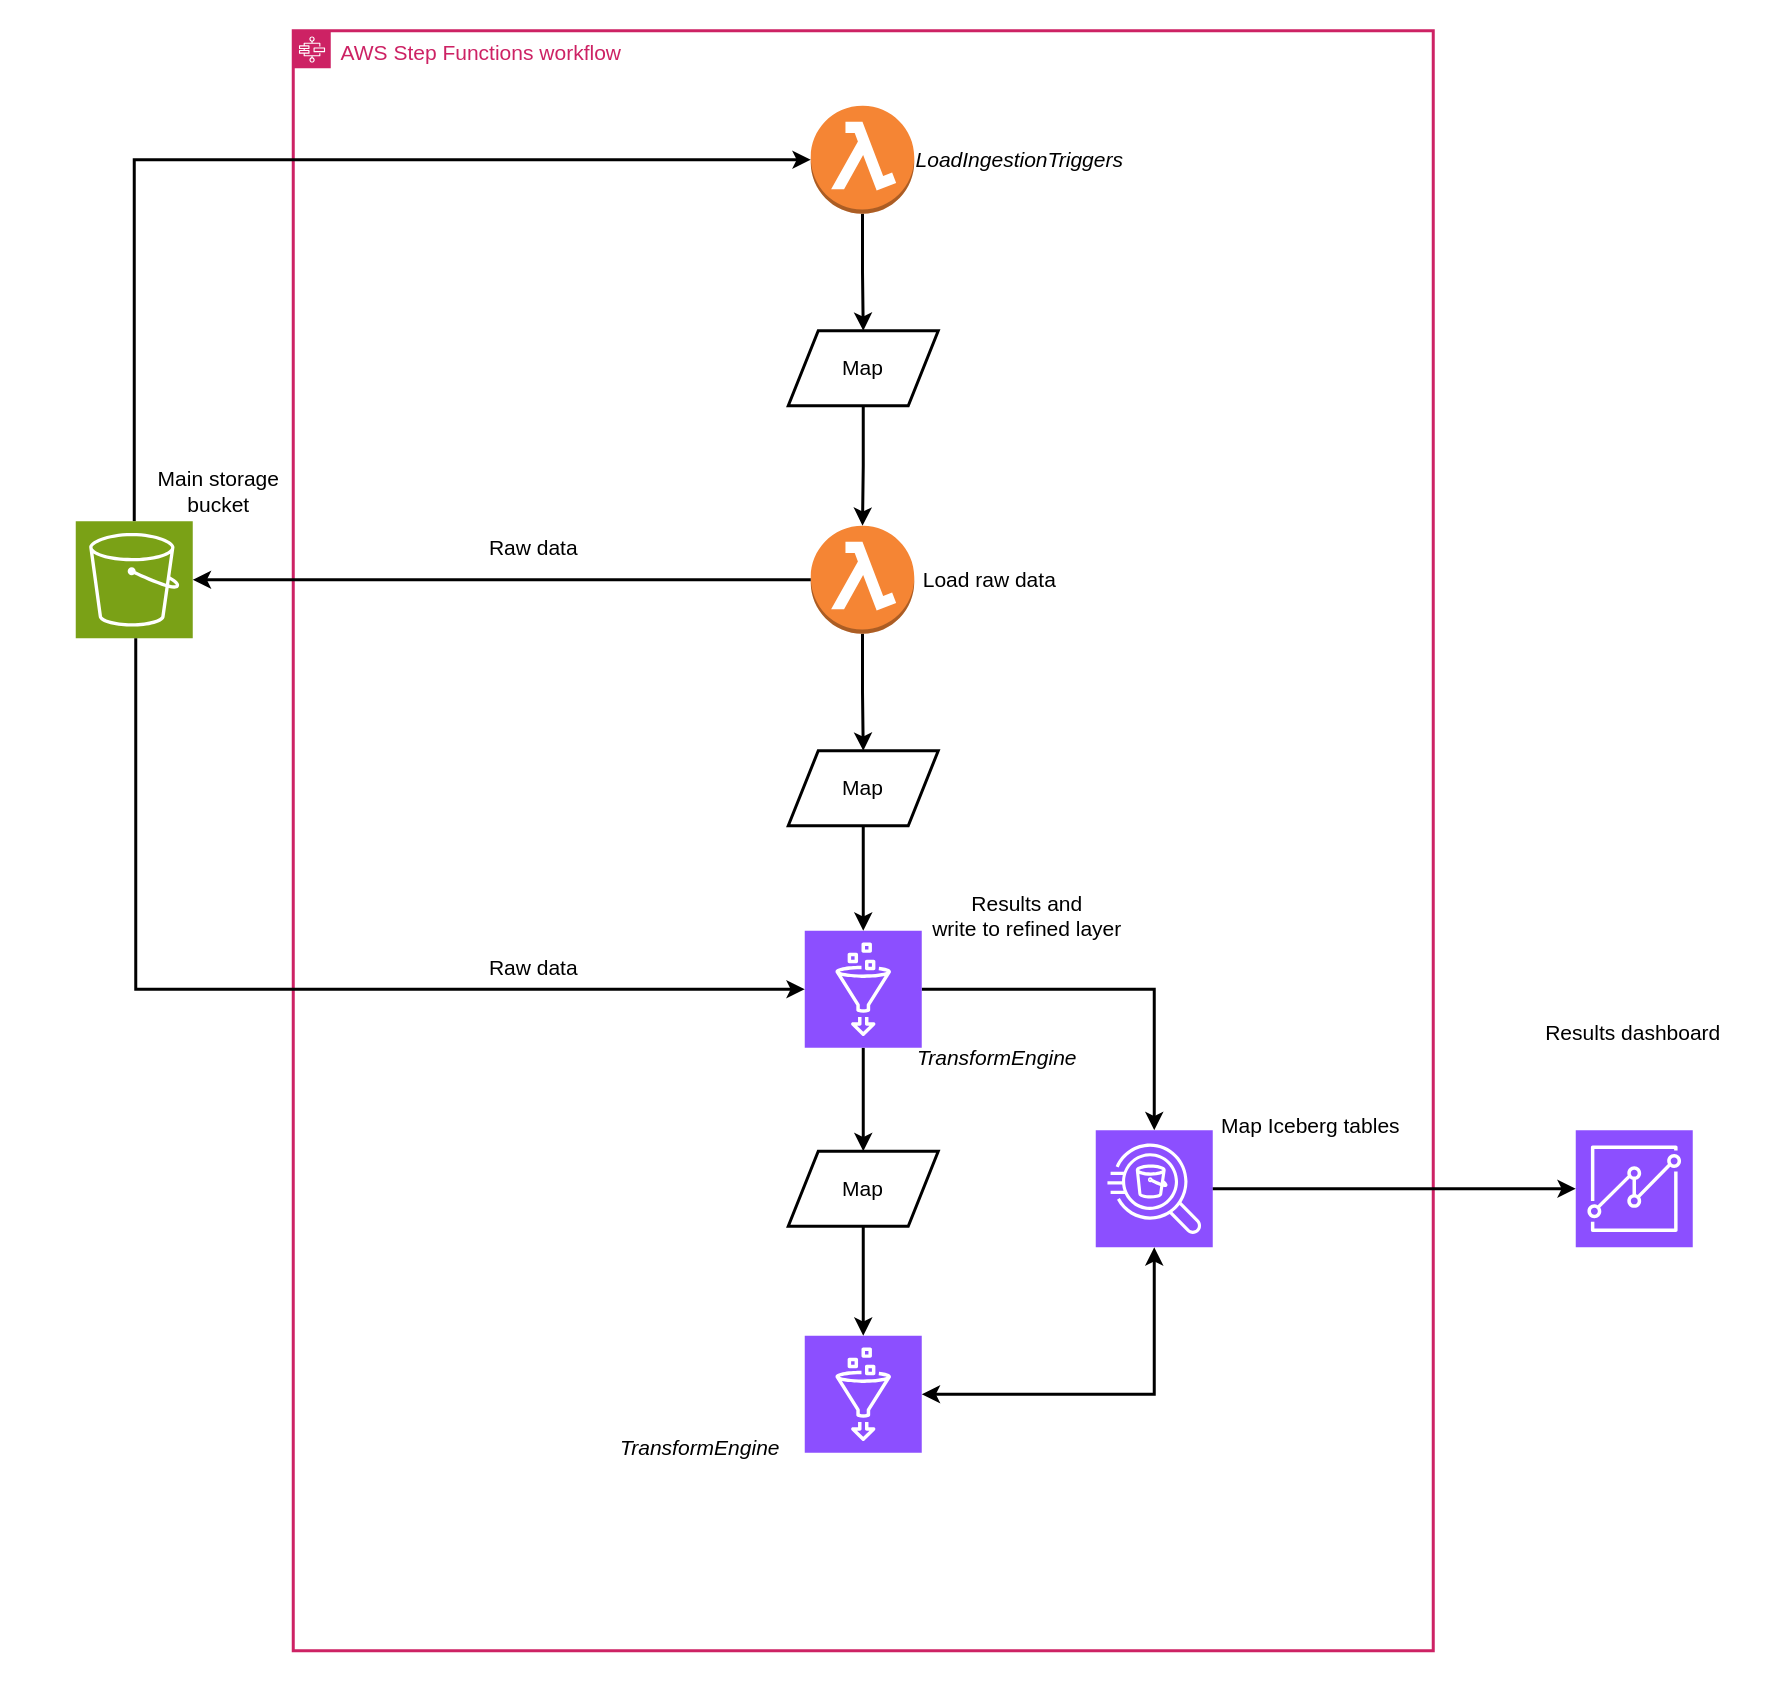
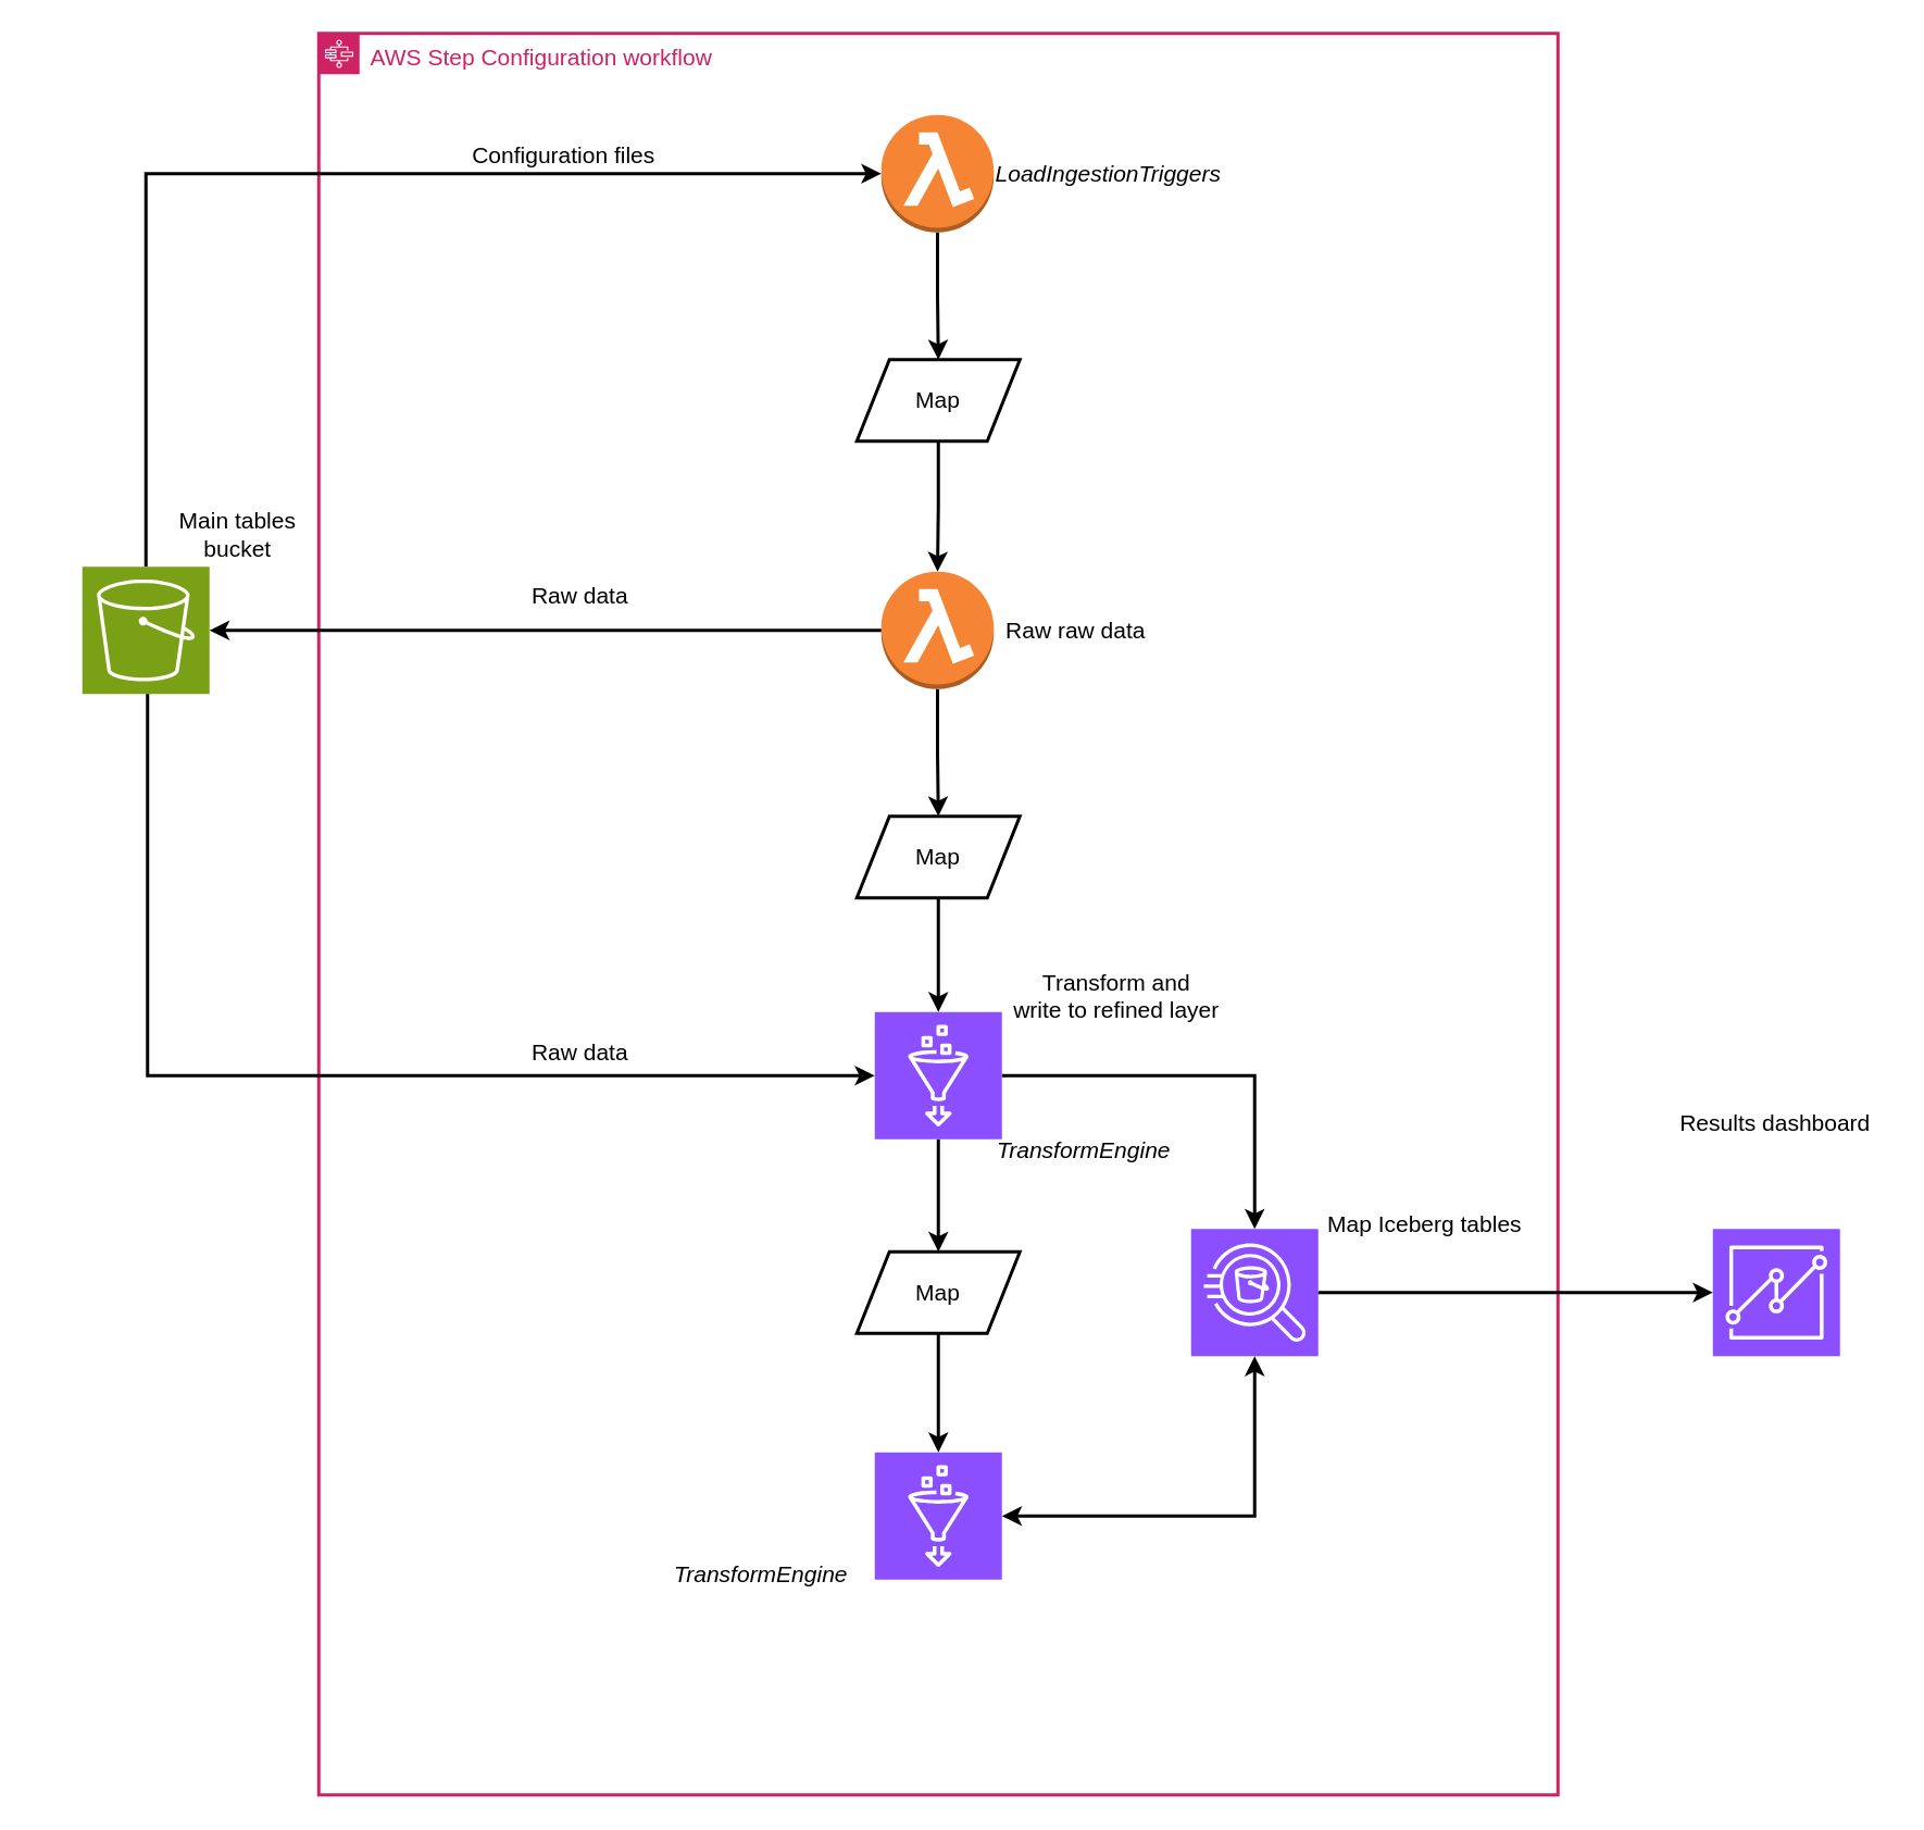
- <mxCell id="2" value="AWS Step Functions workflow" style="points=[[0,0],[0.25,0],[0.5,0],[0.75,0],[1,0],[1,0.25],[1,0.5],[1,0.75],[1,1],[0.75,1],[0.5,1],[0.25,1],[0,1],[0,0.75],[0,0.5],[0,0.25]];outlineConnect=0;gradientColor=none;html=1;whiteSpace=wrap;fontSize=14;fontStyle=0;container=1;pointerEvents=0;collapsible=0;recursiveResize=0;shape=mxgraph.aws4.group;grIcon=mxgraph.aws4.group_aws_step_functions_workflow;strokeColor=#CD2264;fillColor=none;verticalAlign=top;align=left;spacingLeft=30;fontColor=#CD2264;dashed=0;movable=1;resizable=1;rotatable=1;deletable=1;editable=1;locked=0;connectable=1;strokeWidth=2;" vertex="1" parent="1"><mxGeometry x="195" y="20" width="760" height="1080" as="geometry" /></mxCell>
+ <mxCell id="2" value="AWS Step Configuration workflow" style="points=[[0,0],[0.25,0],[0.5,0],[0.75,0],[1,0],[1,0.25],[1,0.5],[1,0.75],[1,1],[0.75,1],[0.5,1],[0.25,1],[0,1],[0,0.75],[0,0.5],[0,0.25]];outlineConnect=0;gradientColor=none;html=1;whiteSpace=wrap;fontSize=14;fontStyle=0;container=1;pointerEvents=0;collapsible=0;recursiveResize=0;shape=mxgraph.aws4.group;grIcon=mxgraph.aws4.group_aws_step_functions_workflow;strokeColor=#CD2264;fillColor=none;verticalAlign=top;align=left;spacingLeft=30;fontColor=#CD2264;dashed=0;movable=1;resizable=1;rotatable=1;deletable=1;editable=1;locked=0;connectable=1;strokeWidth=2;" vertex="1" parent="1"><mxGeometry x="195" y="20" width="760" height="1080" as="geometry" /></mxCell>
+ <mxCell id="23" value="Configuration files" style="text;html=1;align=center;verticalAlign=middle;resizable=0;points=[];autosize=1;strokeColor=none;fillColor=none;strokeWidth=2;fontSize=14;" vertex="1" parent="2"><mxGeometry x="80" y="60" width="140" height="30" as="geometry" /></mxCell>
- <mxCell id="35" value="&lt;div style=&quot;font-size: 14px;&quot;&gt;Main storage&lt;/div&gt;&lt;div style=&quot;font-size: 14px;&quot;&gt;bucket&lt;/div&gt;" style="text;html=1;align=center;verticalAlign=middle;resizable=0;points=[];autosize=1;strokeColor=none;fillColor=none;strokeWidth=2;fontSize=14;" vertex="1" parent="1"><mxGeometry x="95" y="302" width="100" height="50" as="geometry" /></mxCell>
+ <mxCell id="35" value="&lt;div style=&quot;font-size: 14px;&quot;&gt;Main tables&lt;/div&gt;&lt;div style=&quot;font-size: 14px;&quot;&gt;bucket&lt;/div&gt;" style="text;html=1;align=center;verticalAlign=middle;resizable=0;points=[];autosize=1;strokeColor=none;fillColor=none;strokeWidth=2;fontSize=14;" vertex="1" parent="1"><mxGeometry x="95" y="302" width="100" height="50" as="geometry" /></mxCell>
- <mxCell id="11" value="Load raw data" style="text;html=1;align=center;verticalAlign=middle;resizable=0;points=[];autosize=1;strokeColor=none;fillColor=none;strokeWidth=2;fontSize=14;" vertex="1" parent="2"><mxGeometry x="409" y="351" width="110" height="30" as="geometry" /></mxCell>
+ <mxCell id="11" value="Raw raw data" style="text;html=1;align=center;verticalAlign=middle;resizable=0;points=[];autosize=1;strokeColor=none;fillColor=none;strokeWidth=2;fontSize=14;" vertex="1" parent="2"><mxGeometry x="409" y="351" width="110" height="30" as="geometry" /></mxCell>
- <mxCell id="19" value="Results and&lt;br style=&quot;font-size: 14px;&quot;&gt;write to refined layer" style="text;html=1;align=center;verticalAlign=middle;resizable=0;points=[];autosize=1;strokeColor=none;fillColor=none;strokeWidth=2;fontSize=14;" vertex="1" parent="2"><mxGeometry x="414" y="565" width="150" height="50" as="geometry" /></mxCell>
+ <mxCell id="19" value="Transform and&lt;br style=&quot;font-size: 14px;&quot;&gt;write to refined layer" style="text;html=1;align=center;verticalAlign=middle;resizable=0;points=[];autosize=1;strokeColor=none;fillColor=none;strokeWidth=2;fontSize=14;" vertex="1" parent="2"><mxGeometry x="414" y="565" width="150" height="50" as="geometry" /></mxCell>
